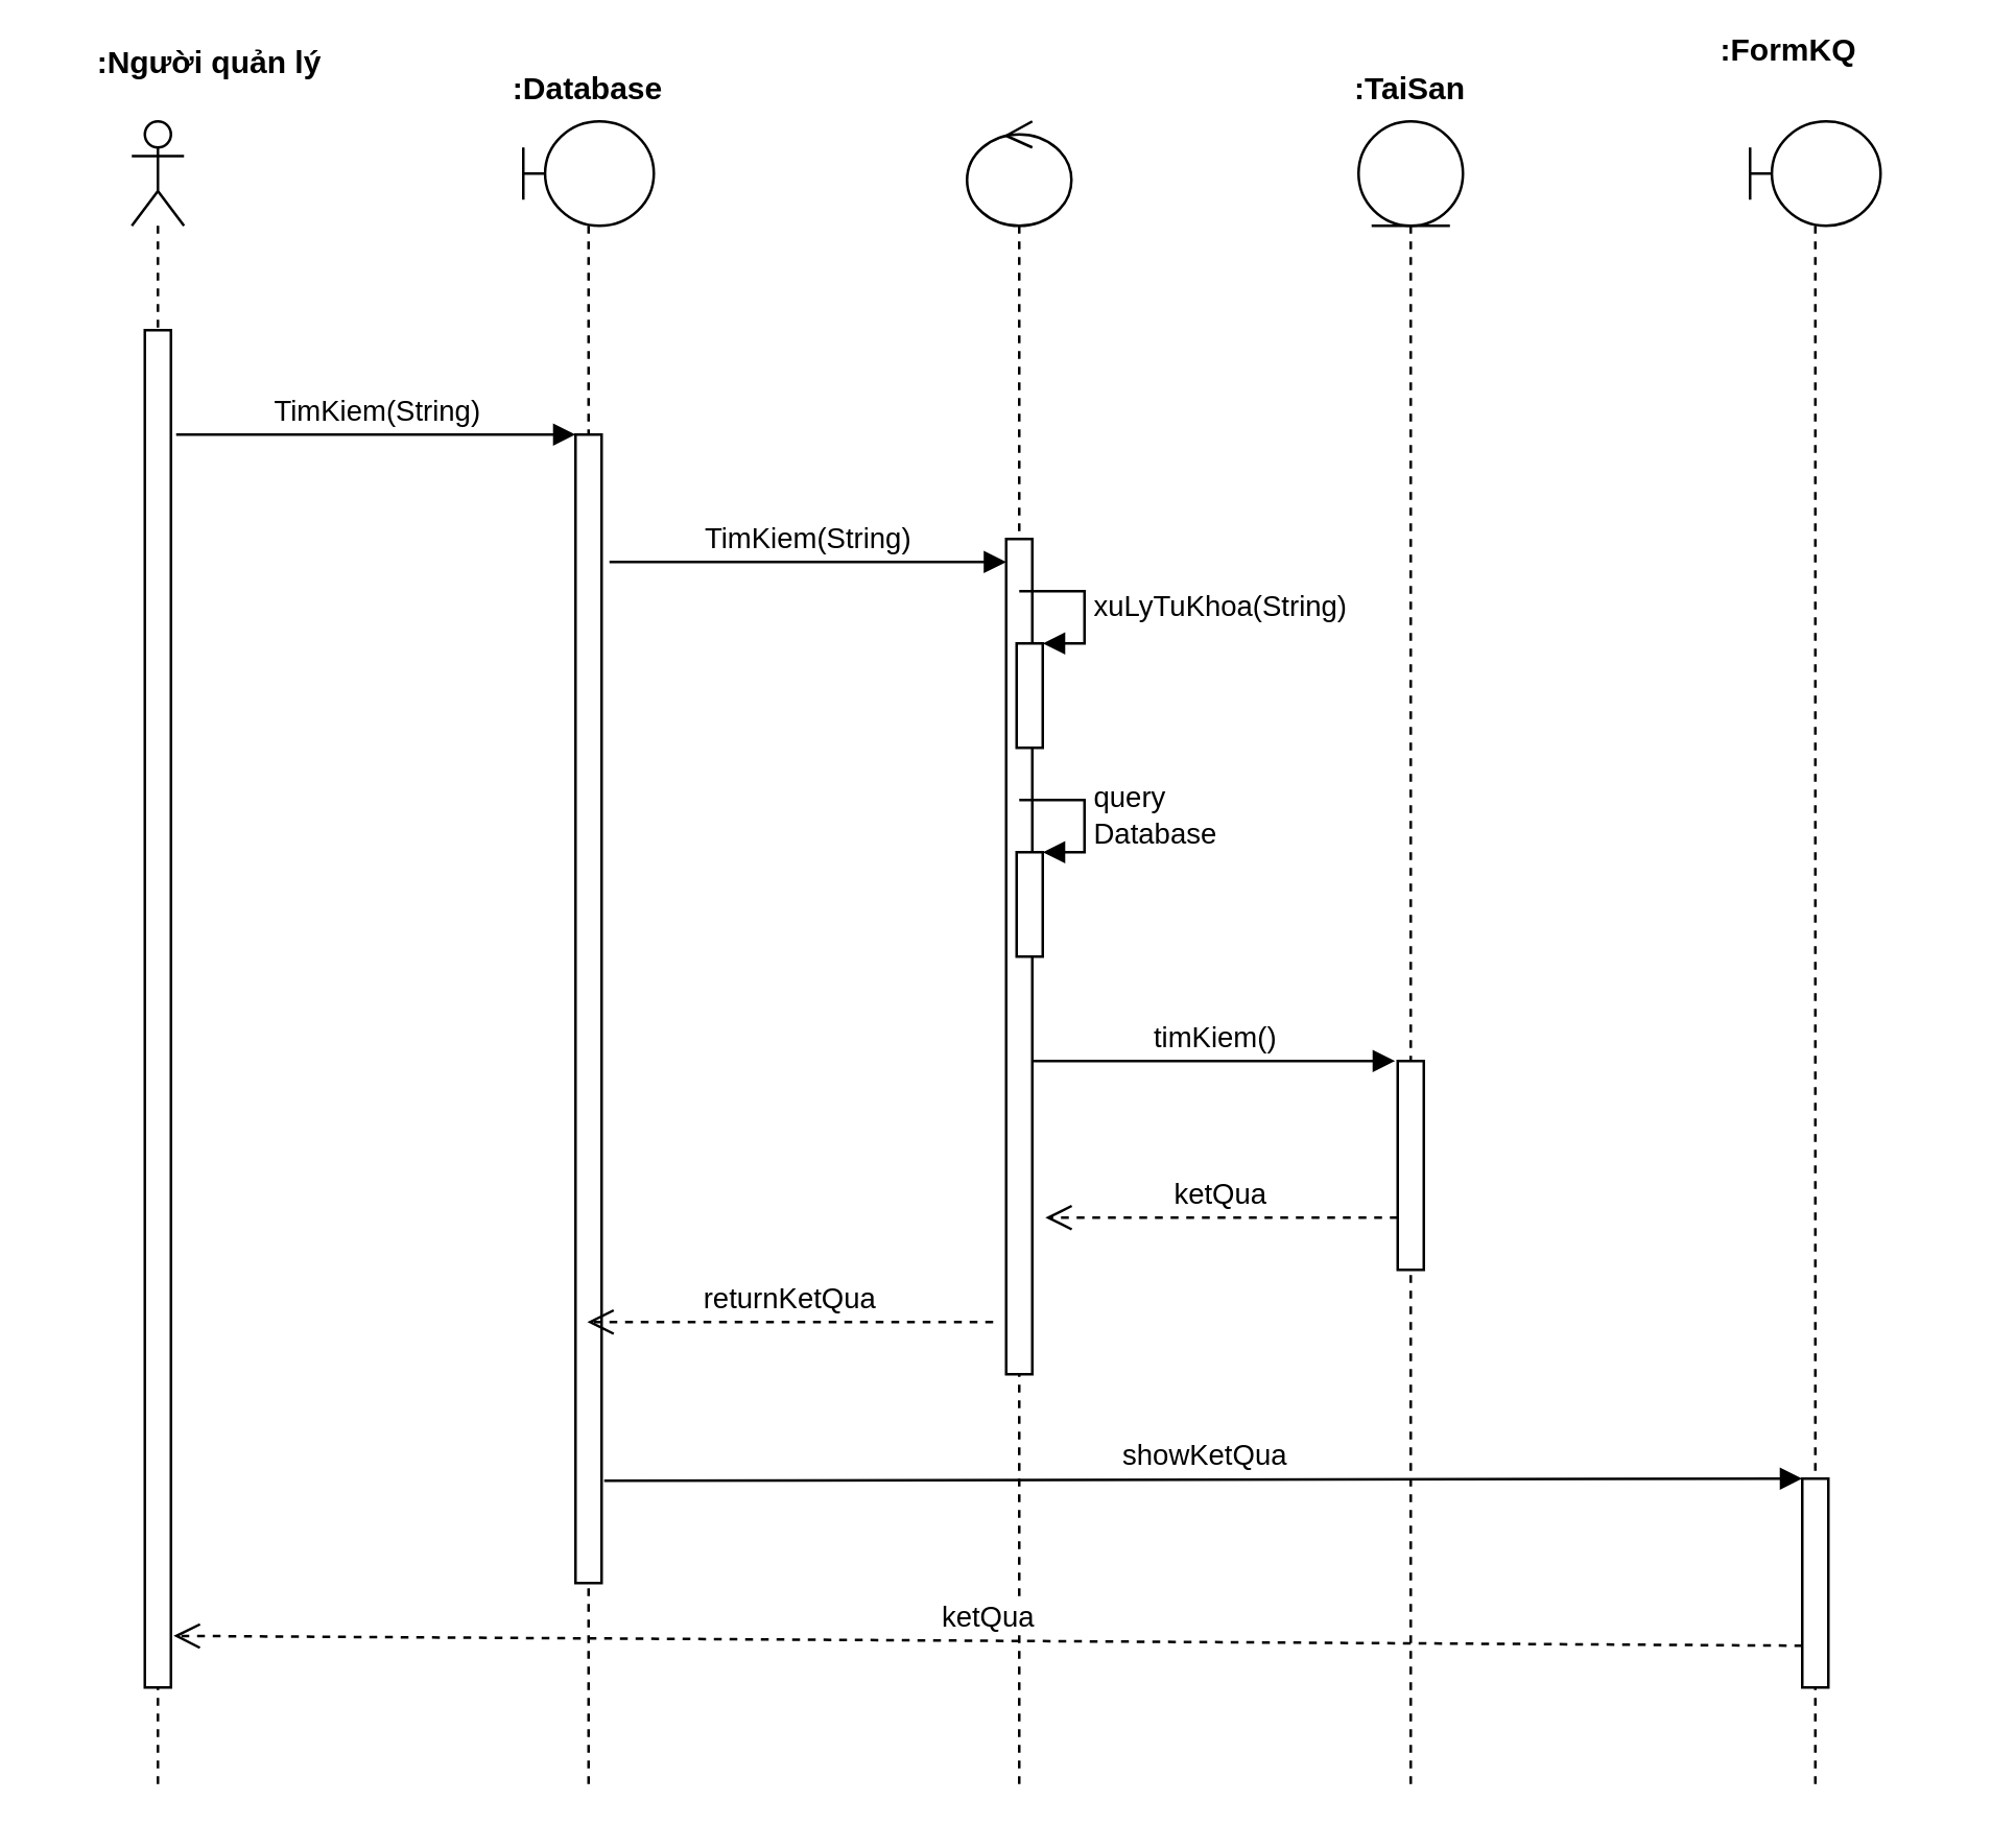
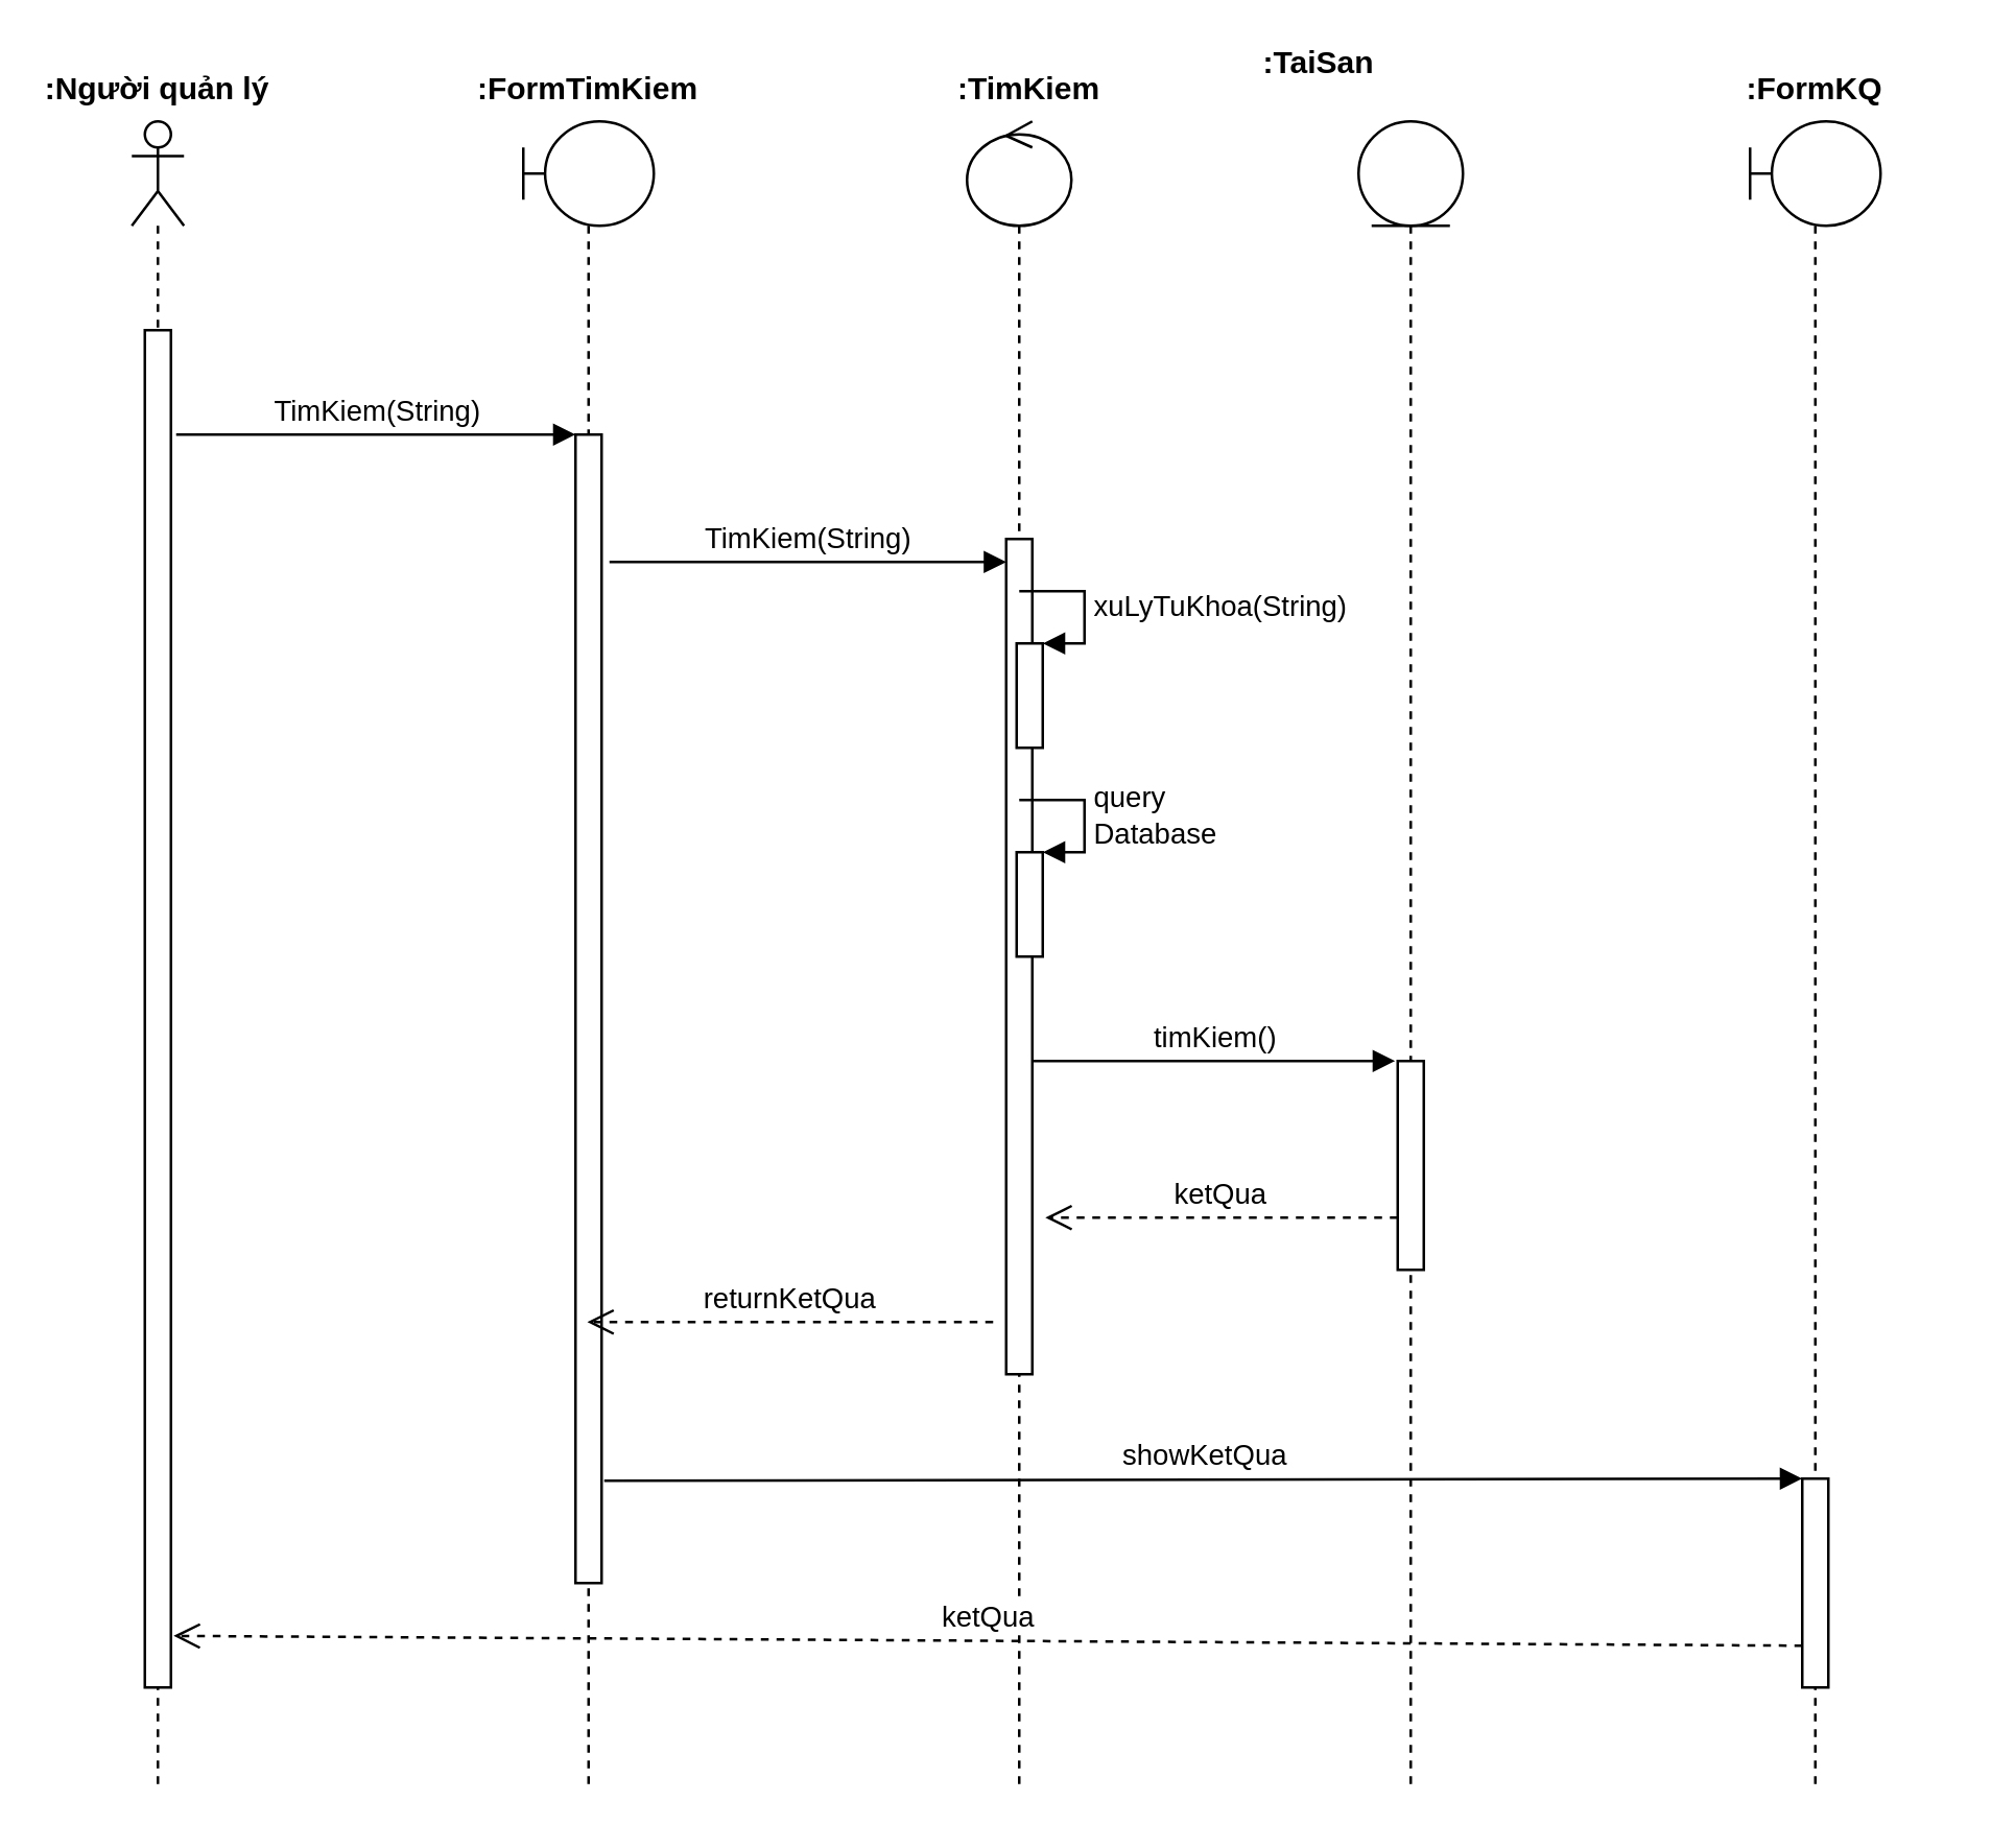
- <mxCell id="20" value=":FormKQ" style="text;align=center;fontStyle=1;verticalAlign=middle;spacingLeft=3;spacingRight=3;strokeColor=none;rotatable=0;points=[[0,0.5],[1,0.5]];portConstraint=eastwest;" parent="1" vertex="1"><mxGeometry x="630" y="5" width="110" height="26" as="geometry" /></mxCell>
+ <mxCell id="20" value=":FormKQ" style="text;align=center;fontStyle=1;verticalAlign=middle;spacingLeft=3;spacingRight=3;strokeColor=none;rotatable=0;points=[[0,0.5],[1,0.5]];portConstraint=eastwest;" parent="1" vertex="1"><mxGeometry x="640" y="20" width="110" height="26" as="geometry" /></mxCell>
- <mxCell id="16" value=":Người quản lý" style="text;align=center;fontStyle=1;verticalAlign=middle;spacingLeft=3;spacingRight=3;strokeColor=none;rotatable=0;points=[[0,0.5],[1,0.5]];portConstraint=eastwest;" parent="1" vertex="1"><mxGeometry x="40" y="10" width="80" height="26" as="geometry" /></mxCell>
+ <mxCell id="16" value=":Người quản lý" style="text;align=center;fontStyle=1;verticalAlign=middle;spacingLeft=3;spacingRight=3;strokeColor=none;rotatable=0;points=[[0,0.5],[1,0.5]];portConstraint=eastwest;" parent="1" vertex="1"><mxGeometry x="20" y="20" width="80" height="26" as="geometry" /></mxCell>
+ <mxCell id="18" value=":TimKiem" style="text;align=center;fontStyle=1;verticalAlign=middle;spacingLeft=3;spacingRight=3;strokeColor=none;rotatable=0;points=[[0,0.5],[1,0.5]];portConstraint=eastwest;" parent="1" vertex="1"><mxGeometry x="354" y="20" width="80" height="26" as="geometry" /></mxCell>
- <mxCell id="19" value=":TaiSan" style="text;align=center;fontStyle=1;verticalAlign=middle;spacingLeft=3;spacingRight=3;strokeColor=none;rotatable=0;points=[[0,0.5],[1,0.5]];portConstraint=eastwest;" parent="1" vertex="1"><mxGeometry x="500" y="20" width="80" height="26" as="geometry" /></mxCell>
+ <mxCell id="19" value=":TaiSan" style="text;align=center;fontStyle=1;verticalAlign=middle;spacingLeft=3;spacingRight=3;strokeColor=none;rotatable=0;points=[[0,0.5],[1,0.5]];portConstraint=eastwest;" parent="1" vertex="1"><mxGeometry x="465" y="10" width="80" height="26" as="geometry" /></mxCell>
- <mxCell id="17" value=":Database" style="text;align=center;fontStyle=1;verticalAlign=middle;spacingLeft=3;spacingRight=3;strokeColor=none;rotatable=0;points=[[0,0.5],[1,0.5]];portConstraint=eastwest;" parent="1" vertex="1"><mxGeometry x="185" y="20" width="80" height="26" as="geometry" /></mxCell>
+ <mxCell id="17" value=":FormTimKiem" style="text;align=center;fontStyle=1;verticalAlign=middle;spacingLeft=3;spacingRight=3;strokeColor=none;rotatable=0;points=[[0,0.5],[1,0.5]];portConstraint=eastwest;" parent="1" vertex="1"><mxGeometry x="185" y="20" width="80" height="26" as="geometry" /></mxCell>
